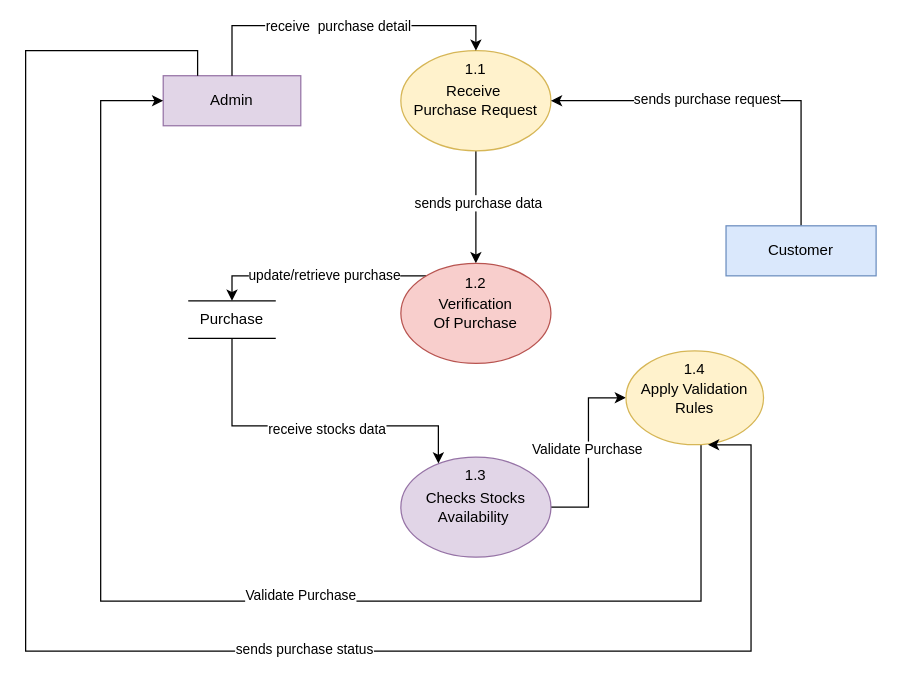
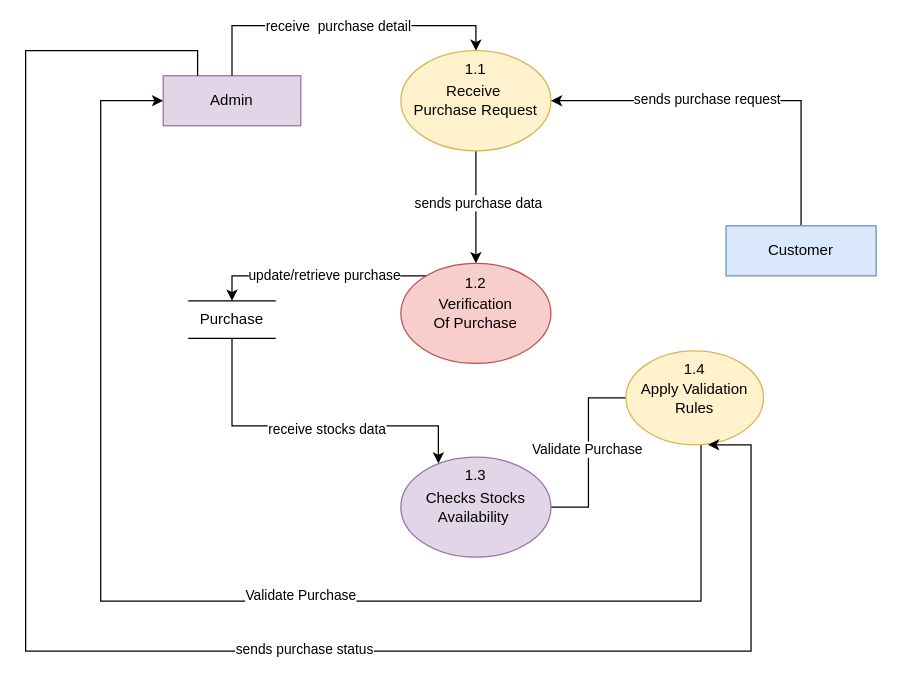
- <mxCell id="14" style="edgeStyle=orthogonalEdgeStyle;rounded=0;orthogonalLoop=1;jettySize=auto;html=1;entryX=0;entryY=0.5;entryDx=0;entryDy=0;" edge="1" parent="1" source="16" target="21"><mxGeometry relative="1" as="geometry" /></mxCell>
+ <mxCell id="14" style="edgeStyle=orthogonalEdgeStyle;rounded=0;orthogonalLoop=1;jettySize=auto;html=1;entryX=0;entryY=0.5;entryDx=0;entryDy=0;endArrow=none;" edge="1" parent="1" source="16" target="21"><mxGeometry relative="1" as="geometry" /></mxCell>
